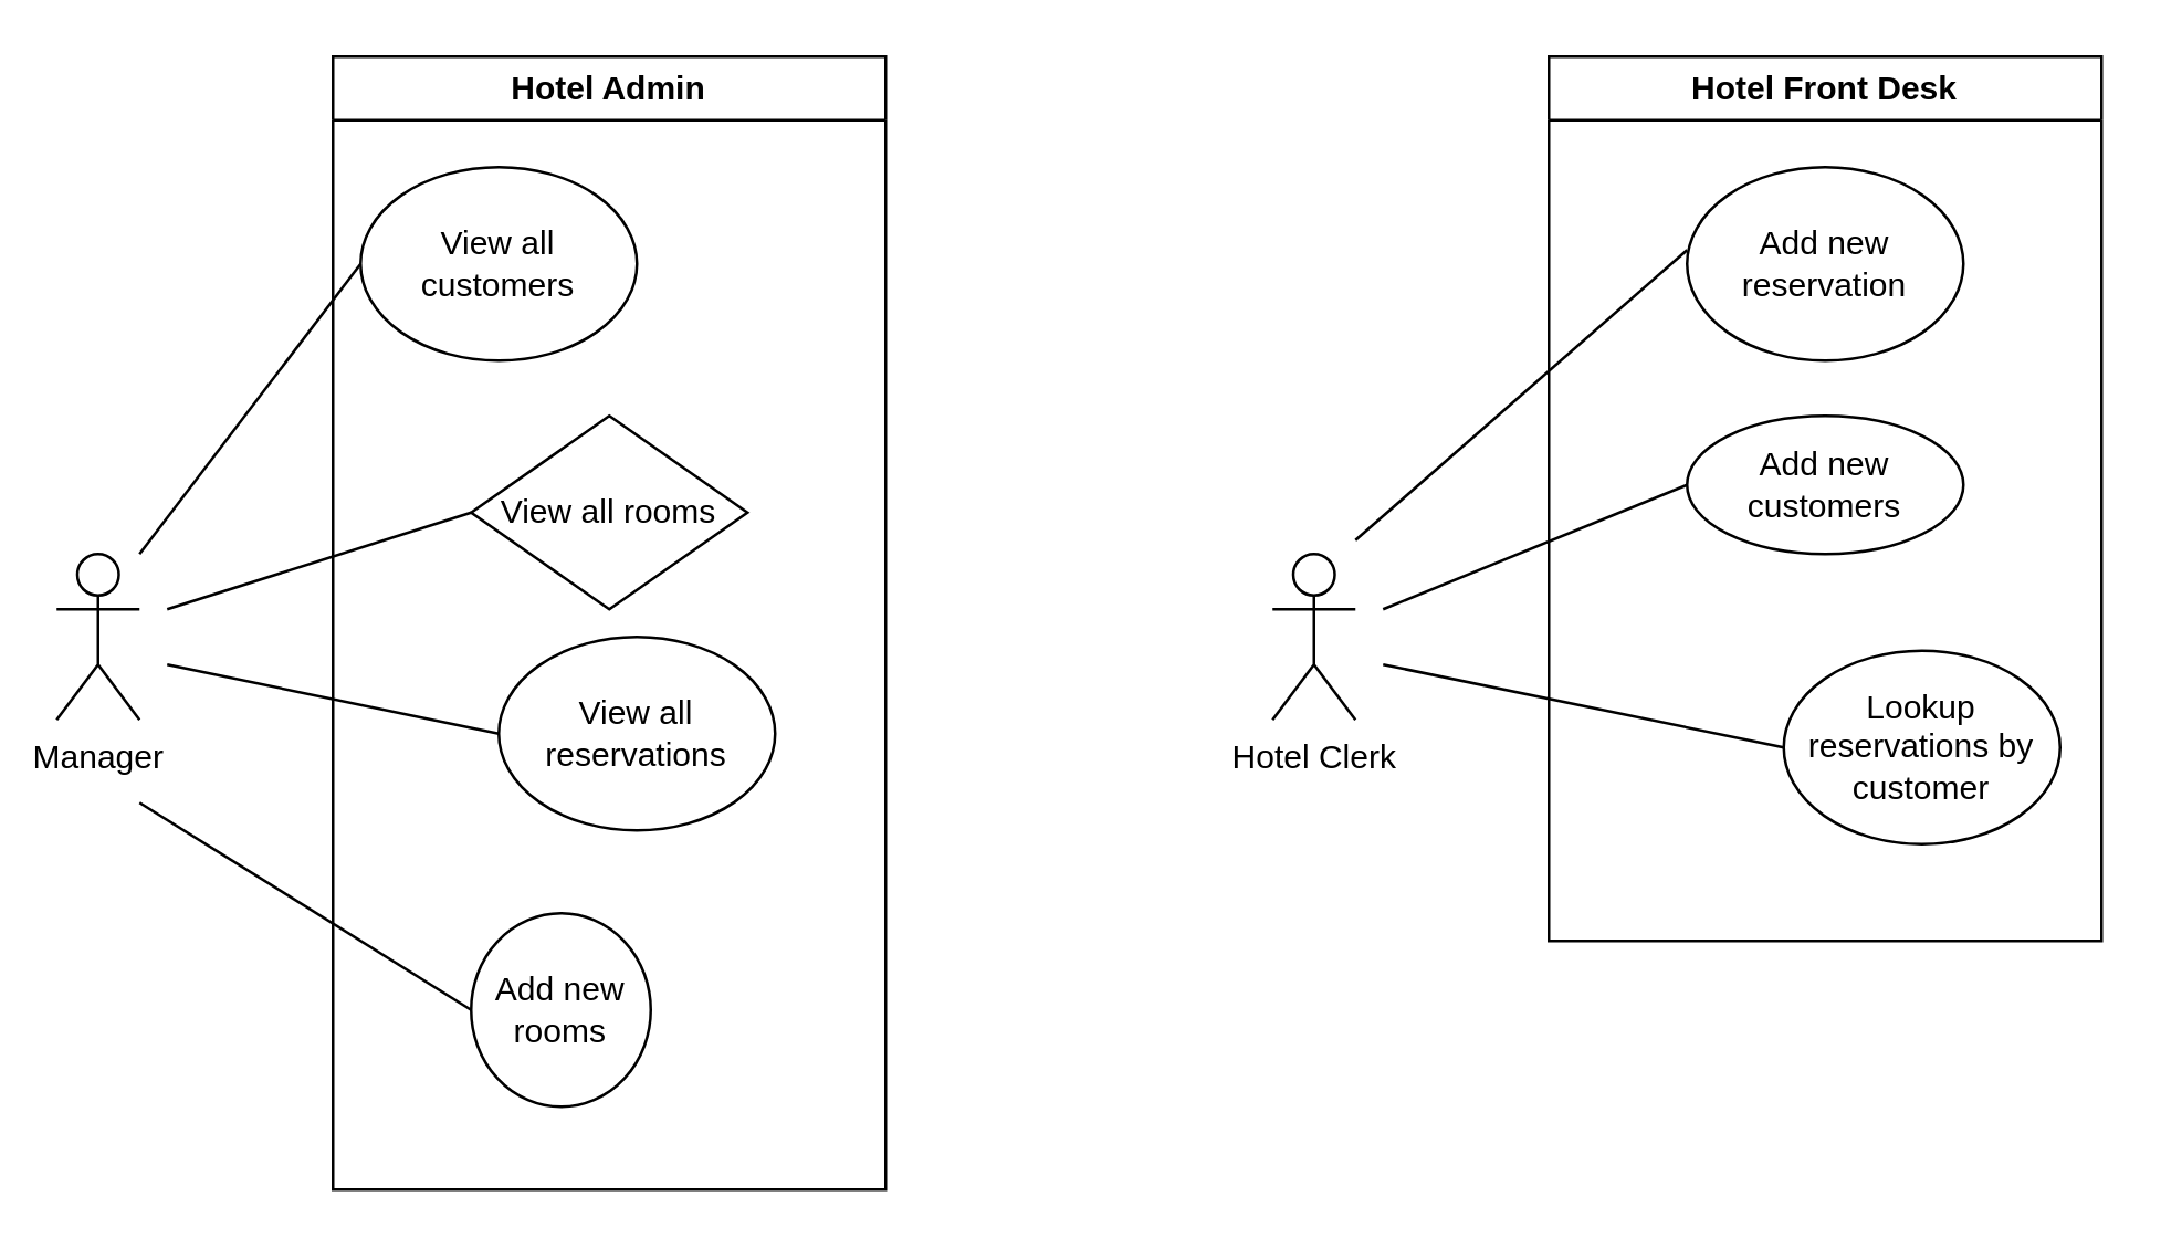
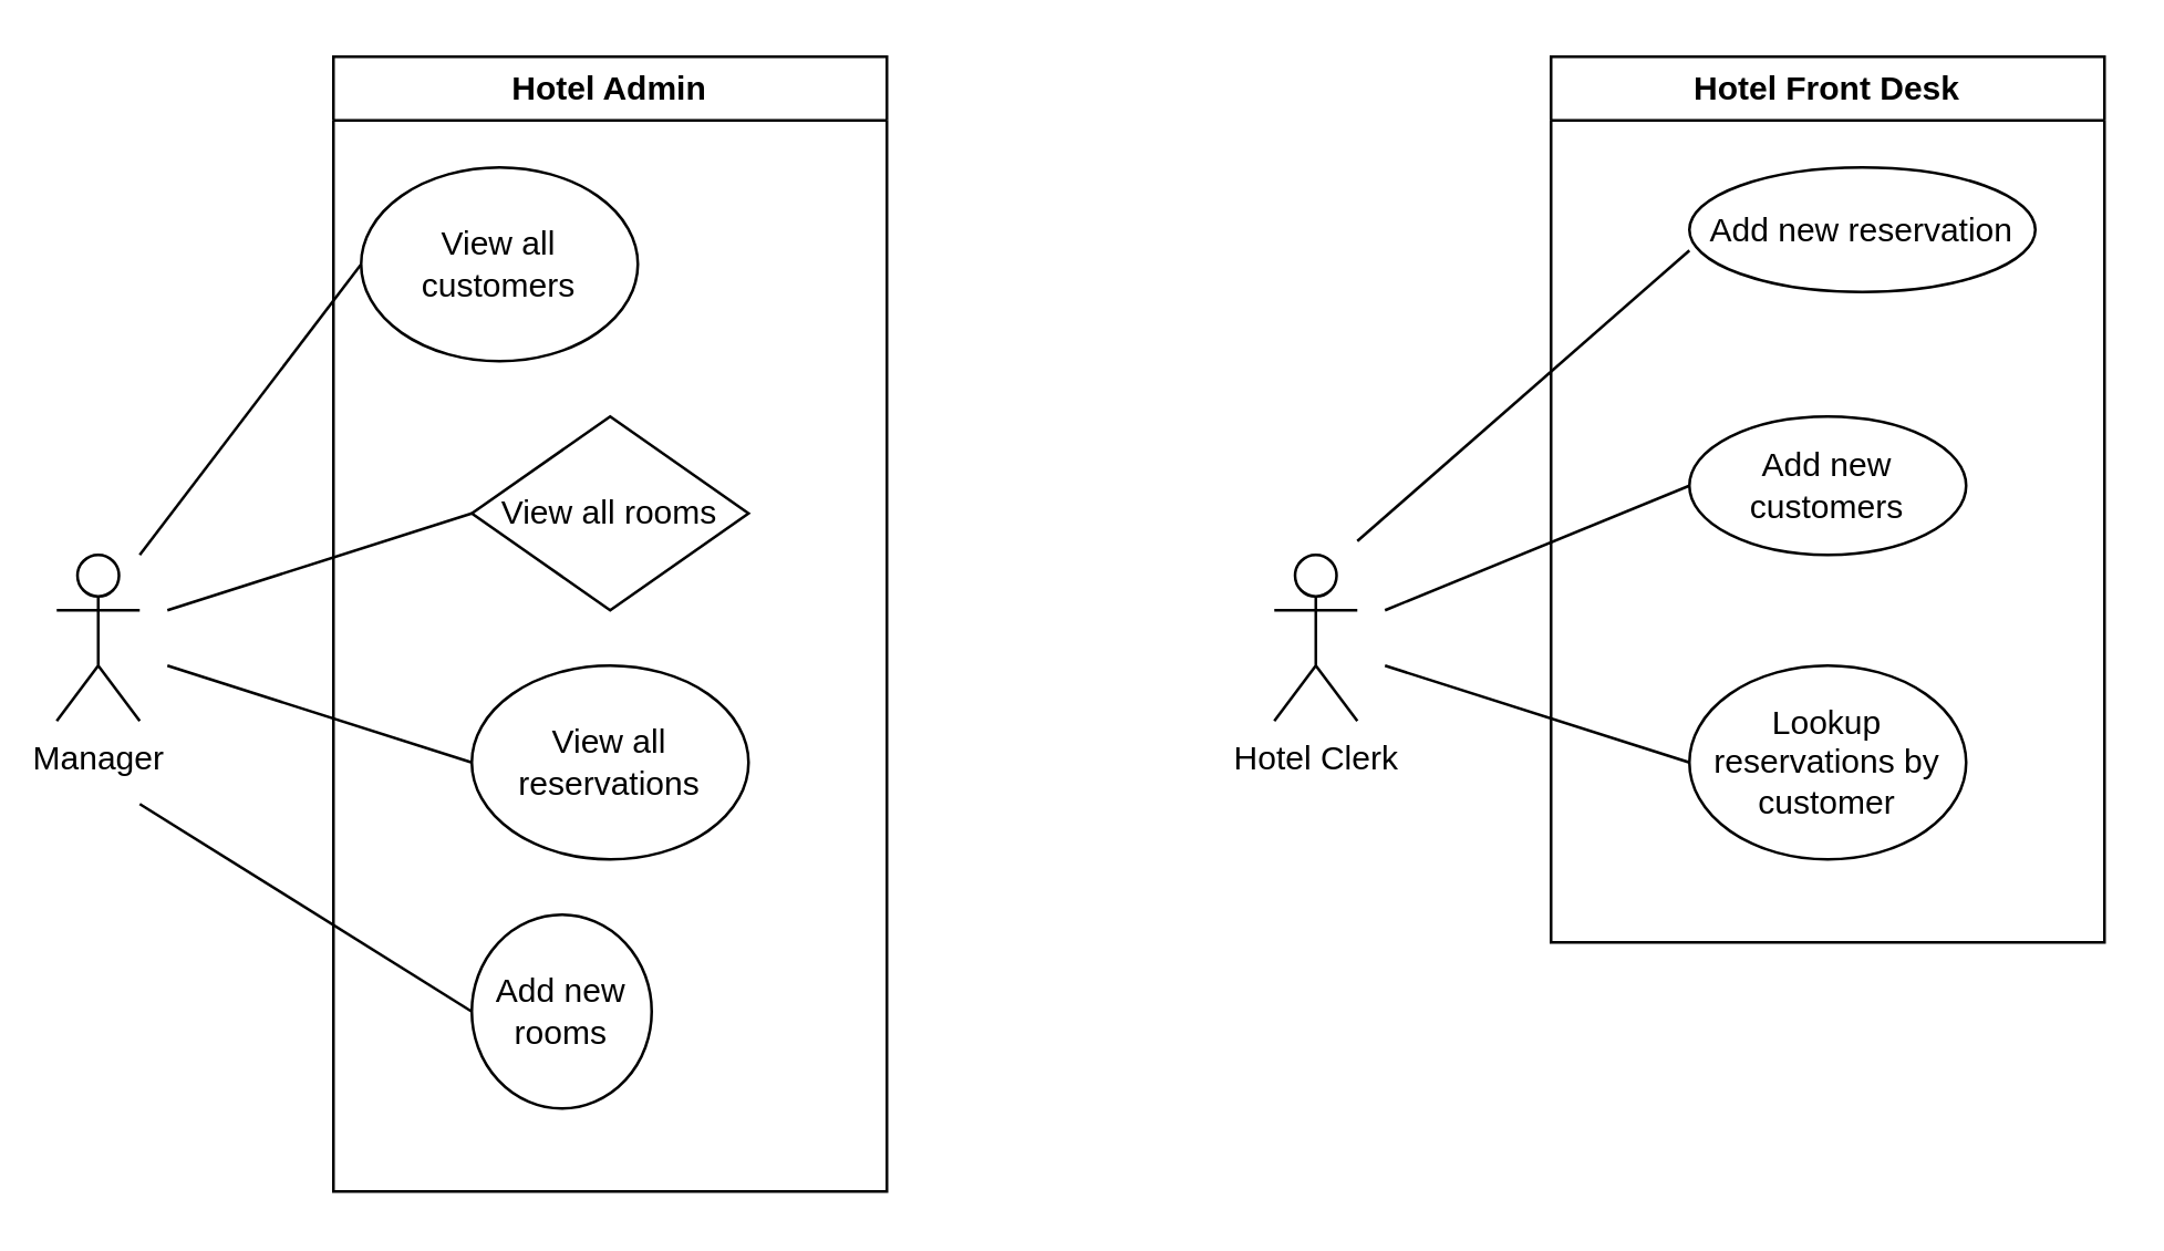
- <mxCell id="14" value="Add new reservation" style="ellipse;whiteSpace=wrap;html=1;" vertex="1" parent="13"><mxGeometry x="50" y="40" width="100" height="70" as="geometry" /></mxCell>
+ <mxCell id="14" value="Add new reservation" style="ellipse;whiteSpace=wrap;html=1;" vertex="1" parent="13"><mxGeometry x="50" y="40" width="125" height="45" as="geometry" /></mxCell>
- <mxCell id="5" value="View all reservations" style="ellipse;whiteSpace=wrap;html=1;" vertex="1" parent="2"><mxGeometry x="60" y="210" width="100" height="70" as="geometry" /></mxCell>
+ <mxCell id="5" value="View all reservations" style="ellipse;whiteSpace=wrap;html=1;" vertex="1" parent="2"><mxGeometry x="50" y="220" width="100" height="70" as="geometry" /></mxCell>
- <mxCell id="16" value="Lookup reservations by customer" style="ellipse;whiteSpace=wrap;html=1;" vertex="1" parent="13"><mxGeometry x="85" y="215" width="100" height="70" as="geometry" /></mxCell>
+ <mxCell id="16" value="Lookup reservations by customer" style="ellipse;whiteSpace=wrap;html=1;" vertex="1" parent="13"><mxGeometry x="50" y="220" width="100" height="70" as="geometry" /></mxCell>
